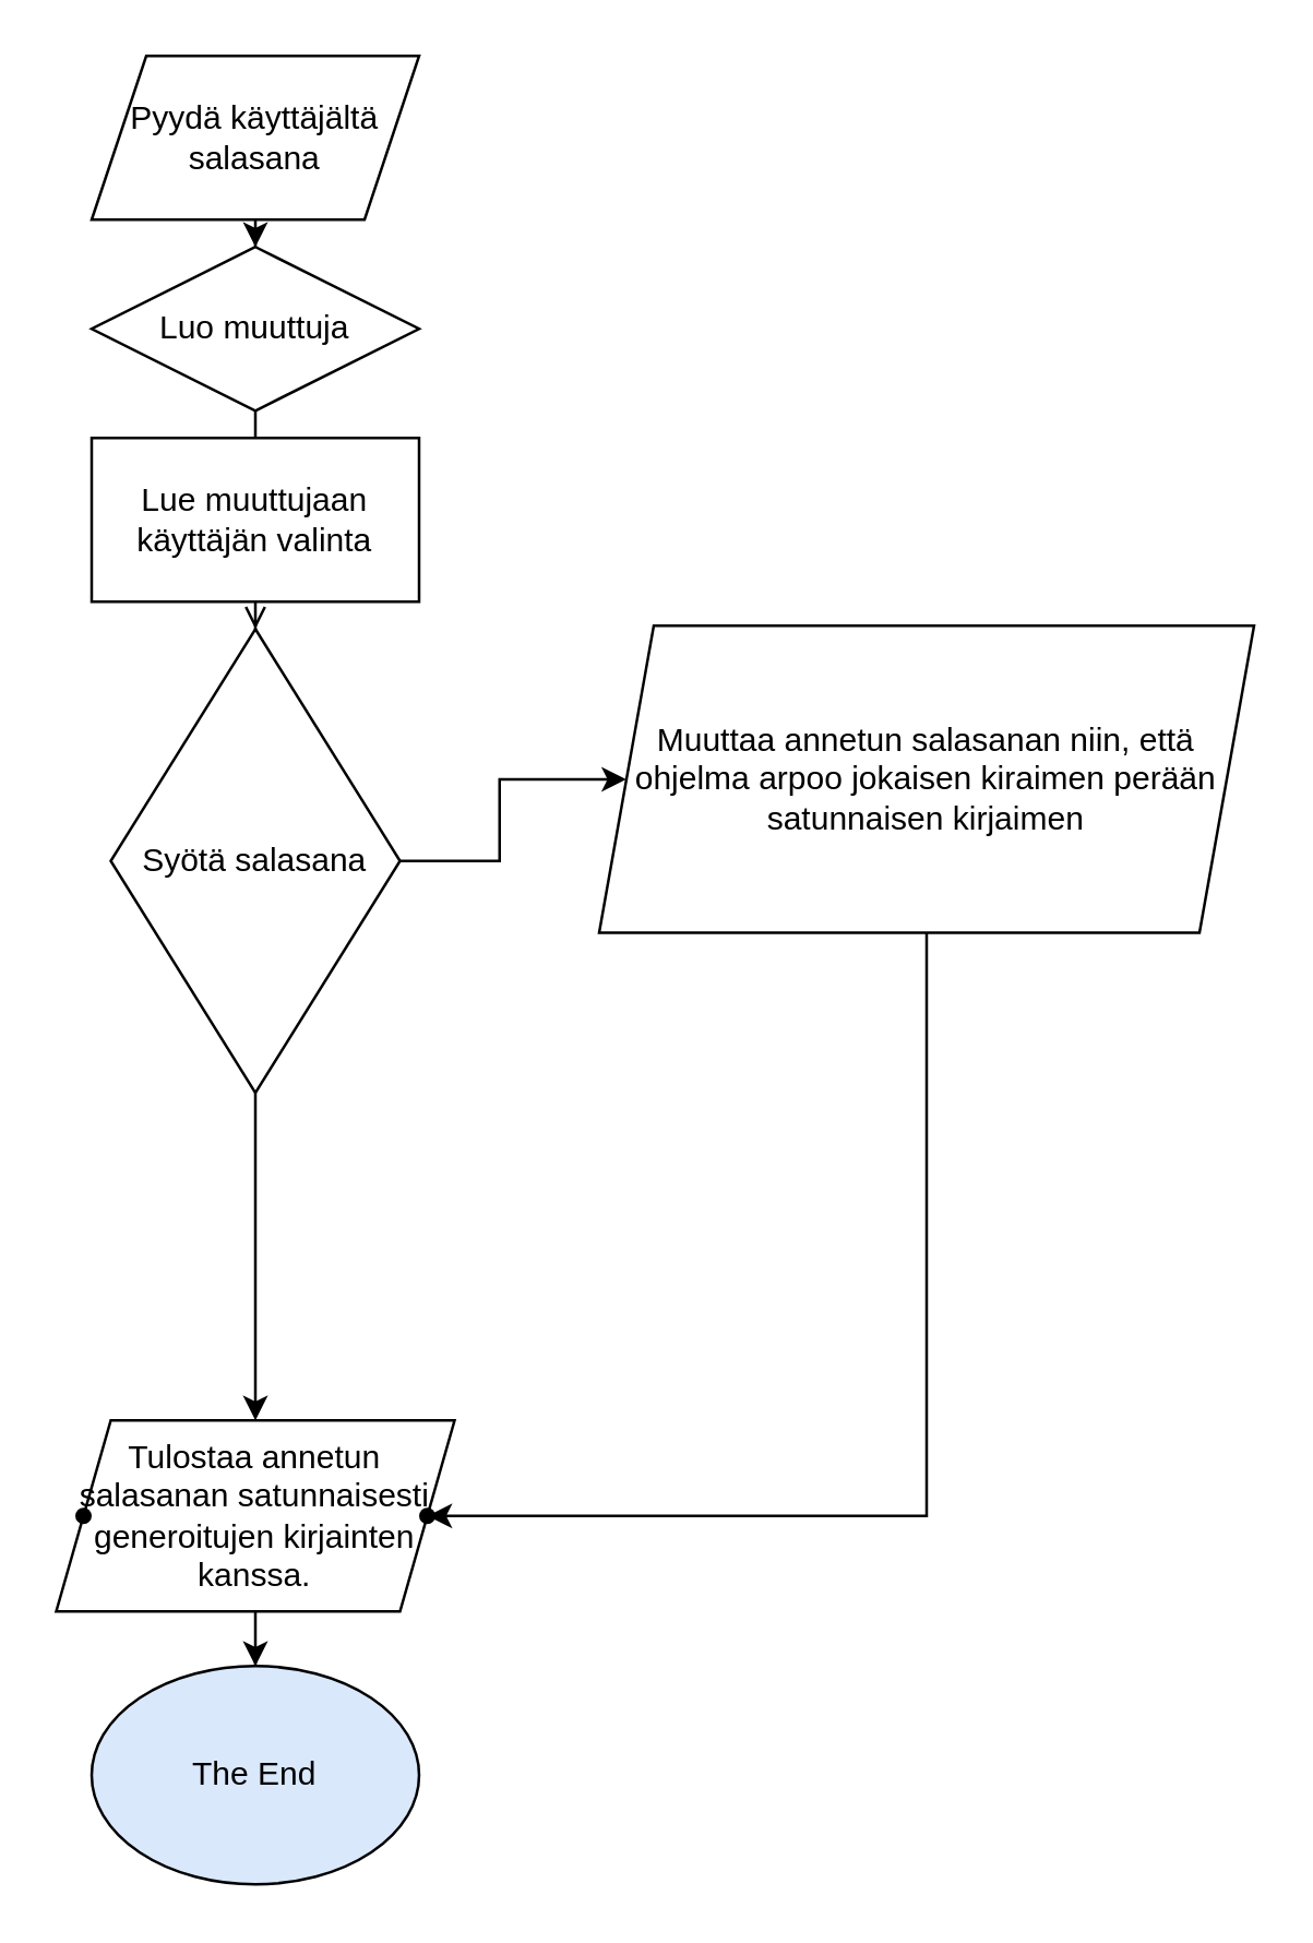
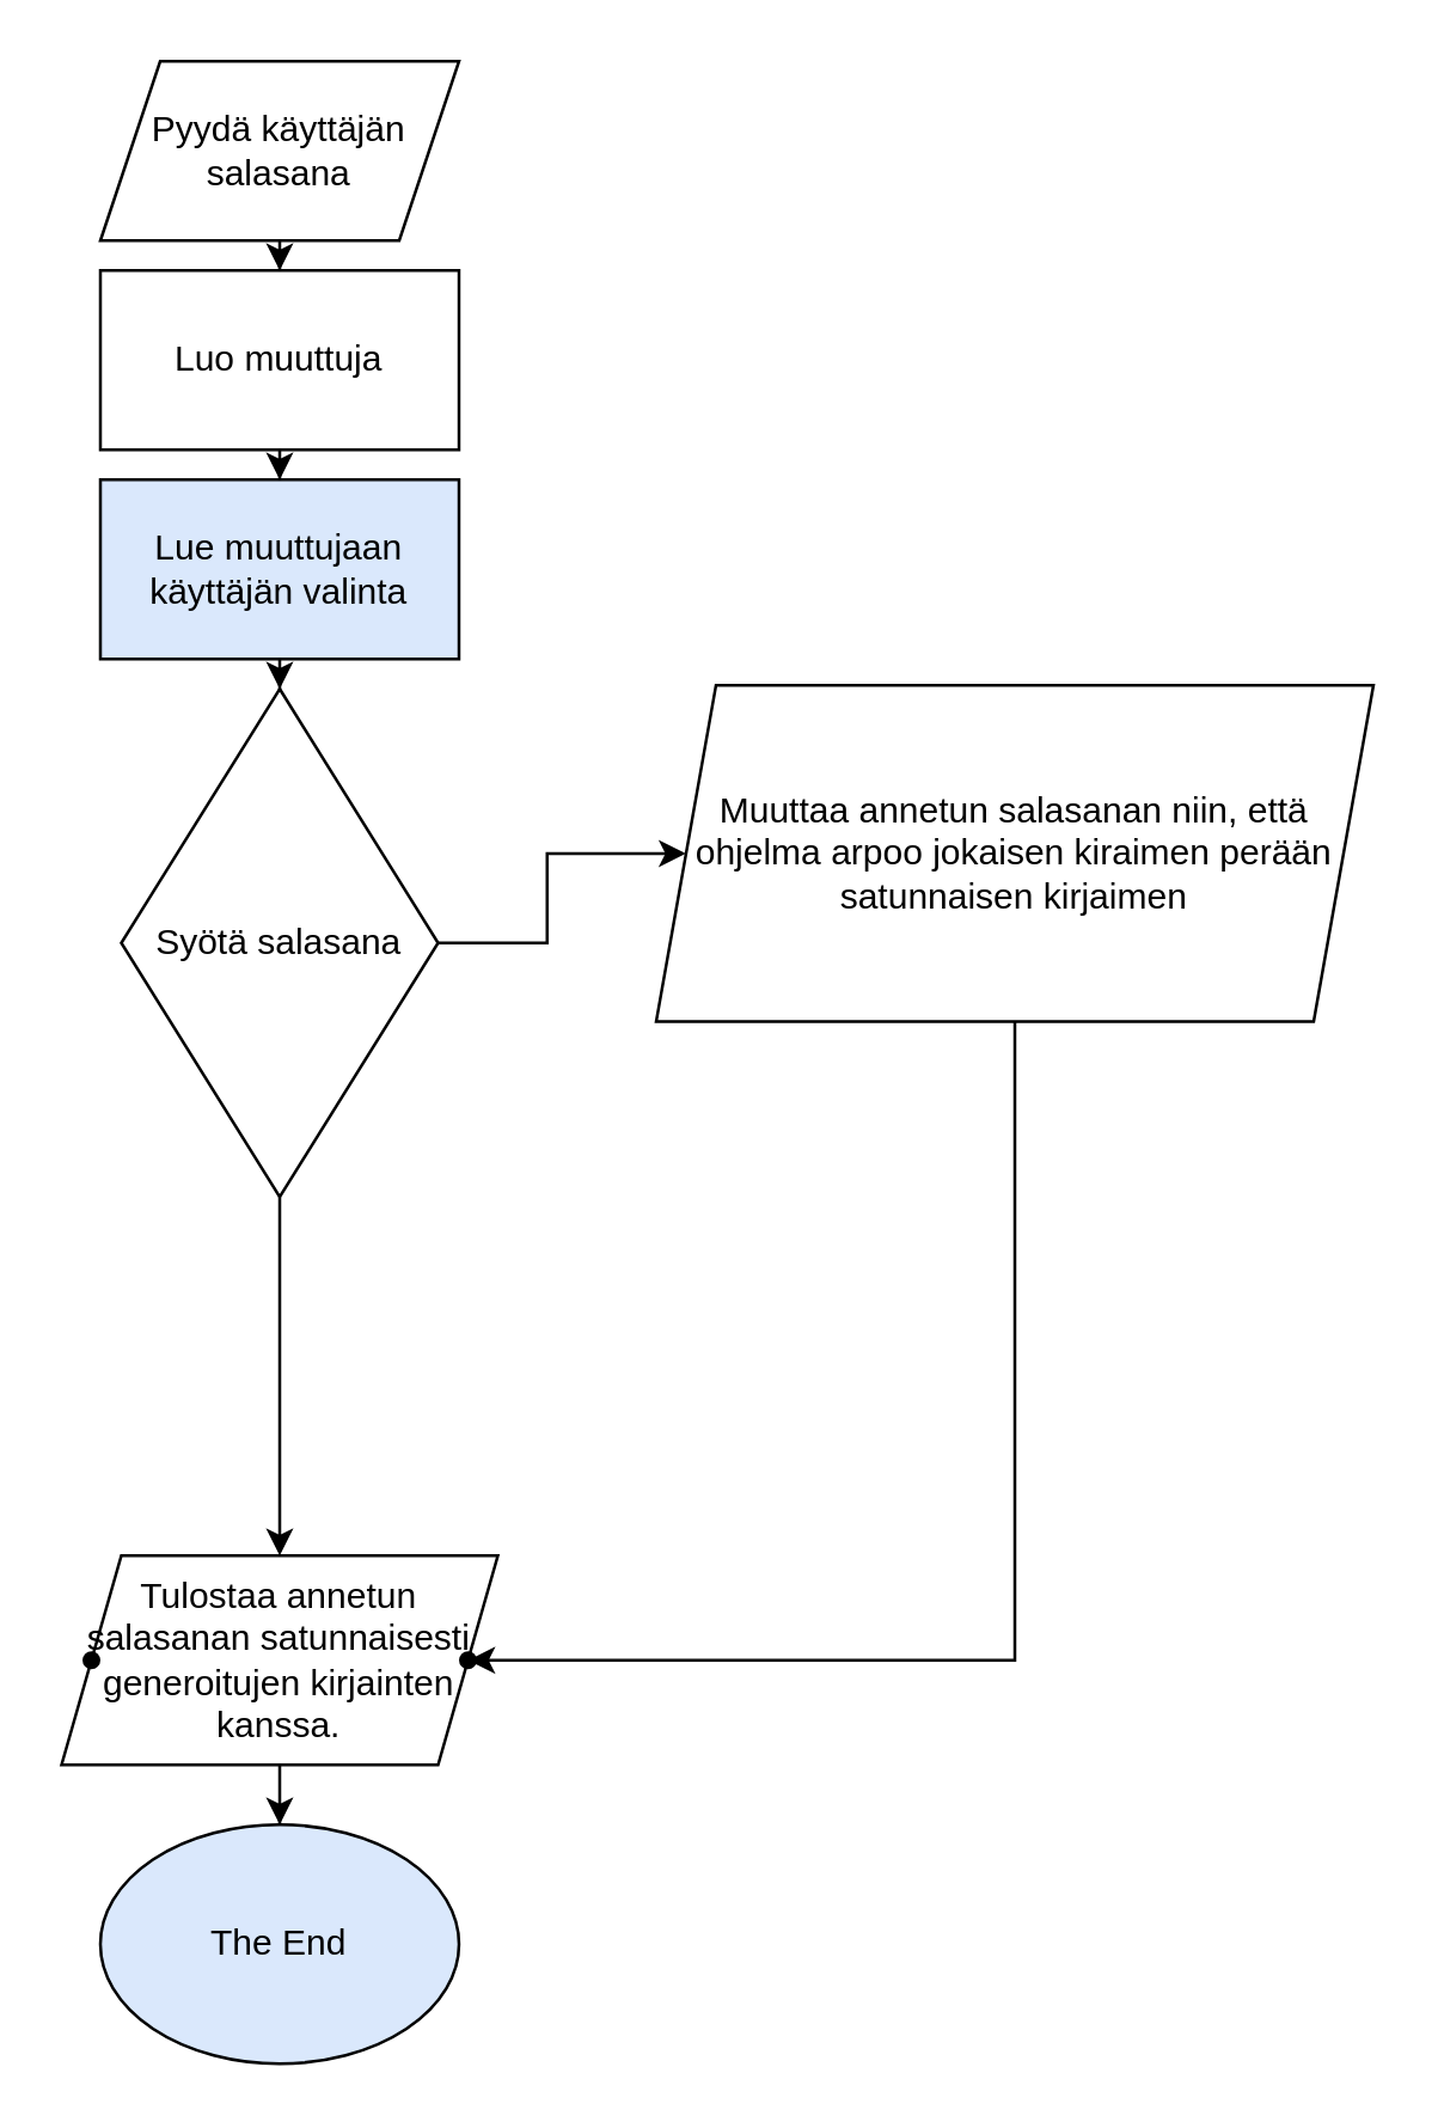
- <mxCell id="3" value="&lt;div&gt;Pyydä käyttäjältä salasana&lt;br&gt;&lt;/div&gt;" style="shape=parallelogram;perimeter=parallelogramPerimeter;whiteSpace=wrap;html=1;fixedSize=1;" parent="1" vertex="1"><mxGeometry x="33" y="20" width="120" height="60" as="geometry" /></mxCell>
+ <mxCell id="3" value="&lt;div&gt;Pyydä käyttäjän salasana&lt;br&gt;&lt;/div&gt;" style="shape=parallelogram;perimeter=parallelogramPerimeter;whiteSpace=wrap;html=1;fixedSize=1;" parent="1" vertex="1"><mxGeometry x="33" y="20" width="120" height="60" as="geometry" /></mxCell>
- <mxCell id="5" value="Luo muuttuja" style="rhombus;whiteSpace=wrap;html=1;" parent="1" vertex="1"><mxGeometry x="33" y="90" width="120" height="60" as="geometry" /></mxCell>
+ <mxCell id="5" value="Luo muuttuja" style="rounded=0;whiteSpace=wrap;html=1;" parent="1" vertex="1"><mxGeometry x="33" y="90" width="120" height="60" as="geometry" /></mxCell>
- <mxCell id="4" value="" style="edgeStyle=orthogonalEdgeStyle;rounded=0;orthogonalLoop=1;jettySize=auto;html=1;endArrow=none;" parent="1" source="5" target="7" edge="1"><mxGeometry relative="1" as="geometry" /></mxCell>
+ <mxCell id="4" value="" style="edgeStyle=orthogonalEdgeStyle;rounded=0;orthogonalLoop=1;jettySize=auto;html=1;" parent="1" source="5" target="7" edge="1"><mxGeometry relative="1" as="geometry" /></mxCell>
- <mxCell id="7" value="&lt;div&gt;Lue muuttujaan&lt;/div&gt;&lt;div&gt;käyttäjän valinta&lt;br&gt;&lt;/div&gt;" style="rounded=0;whiteSpace=wrap;html=1;" parent="1" vertex="1"><mxGeometry x="33" y="160" width="120" height="60" as="geometry" /></mxCell>
+ <mxCell id="7" value="&lt;div&gt;Lue muuttujaan&lt;/div&gt;&lt;div&gt;käyttäjän valinta&lt;br&gt;&lt;/div&gt;" style="rounded=0;whiteSpace=wrap;html=1;fillColor=#dae8fc;" parent="1" vertex="1"><mxGeometry x="33" y="160" width="120" height="60" as="geometry" /></mxCell>
- <mxCell id="6" value="" style="edgeStyle=orthogonalEdgeStyle;rounded=0;orthogonalLoop=1;jettySize=auto;html=1;endArrow=open;" parent="1" source="7" target="10" edge="1"><mxGeometry relative="1" as="geometry" /></mxCell>
+ <mxCell id="6" value="" style="edgeStyle=orthogonalEdgeStyle;rounded=0;orthogonalLoop=1;jettySize=auto;html=1;" parent="1" source="7" target="10" edge="1"><mxGeometry relative="1" as="geometry" /></mxCell>
